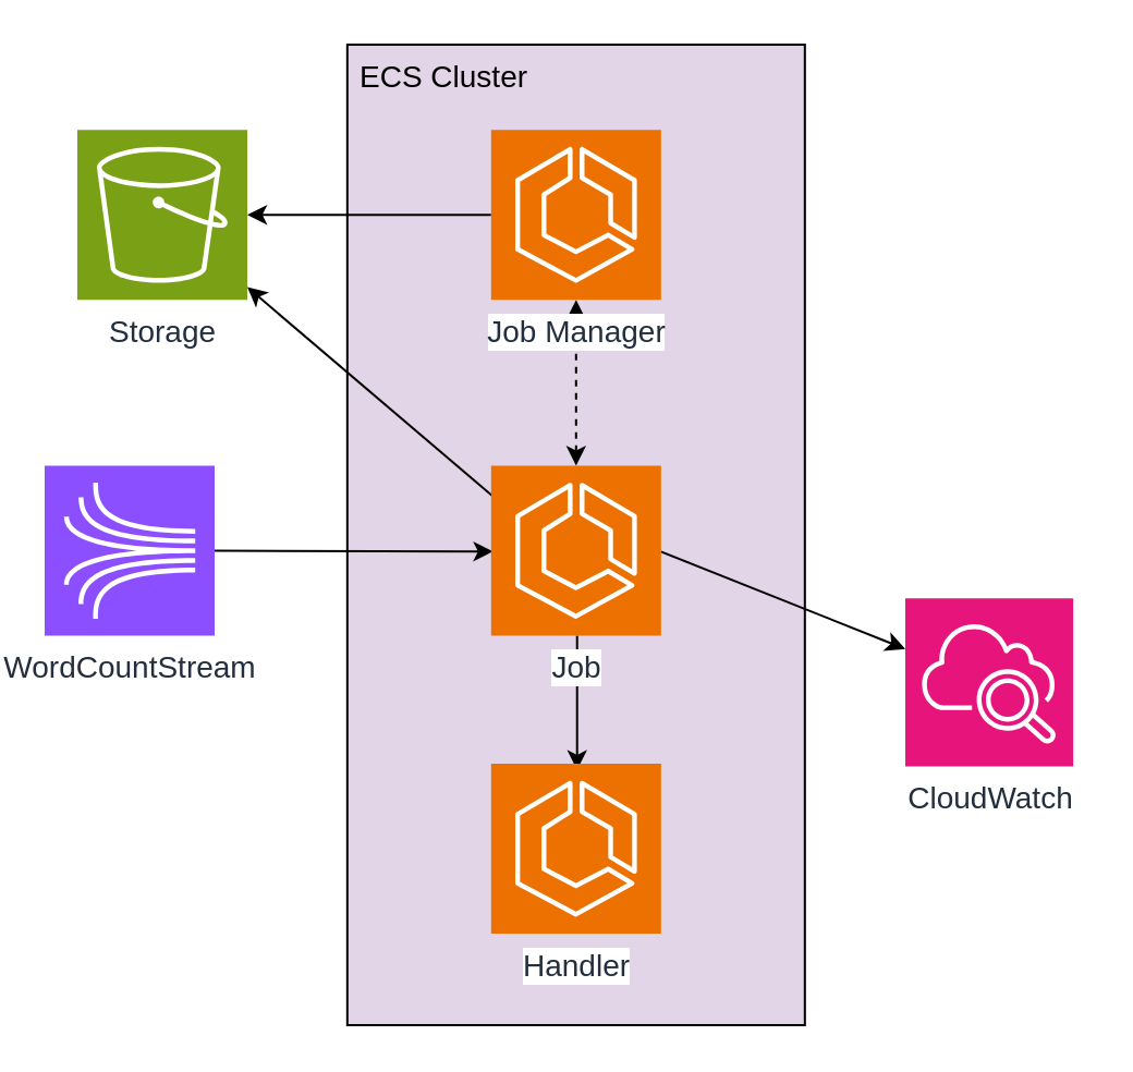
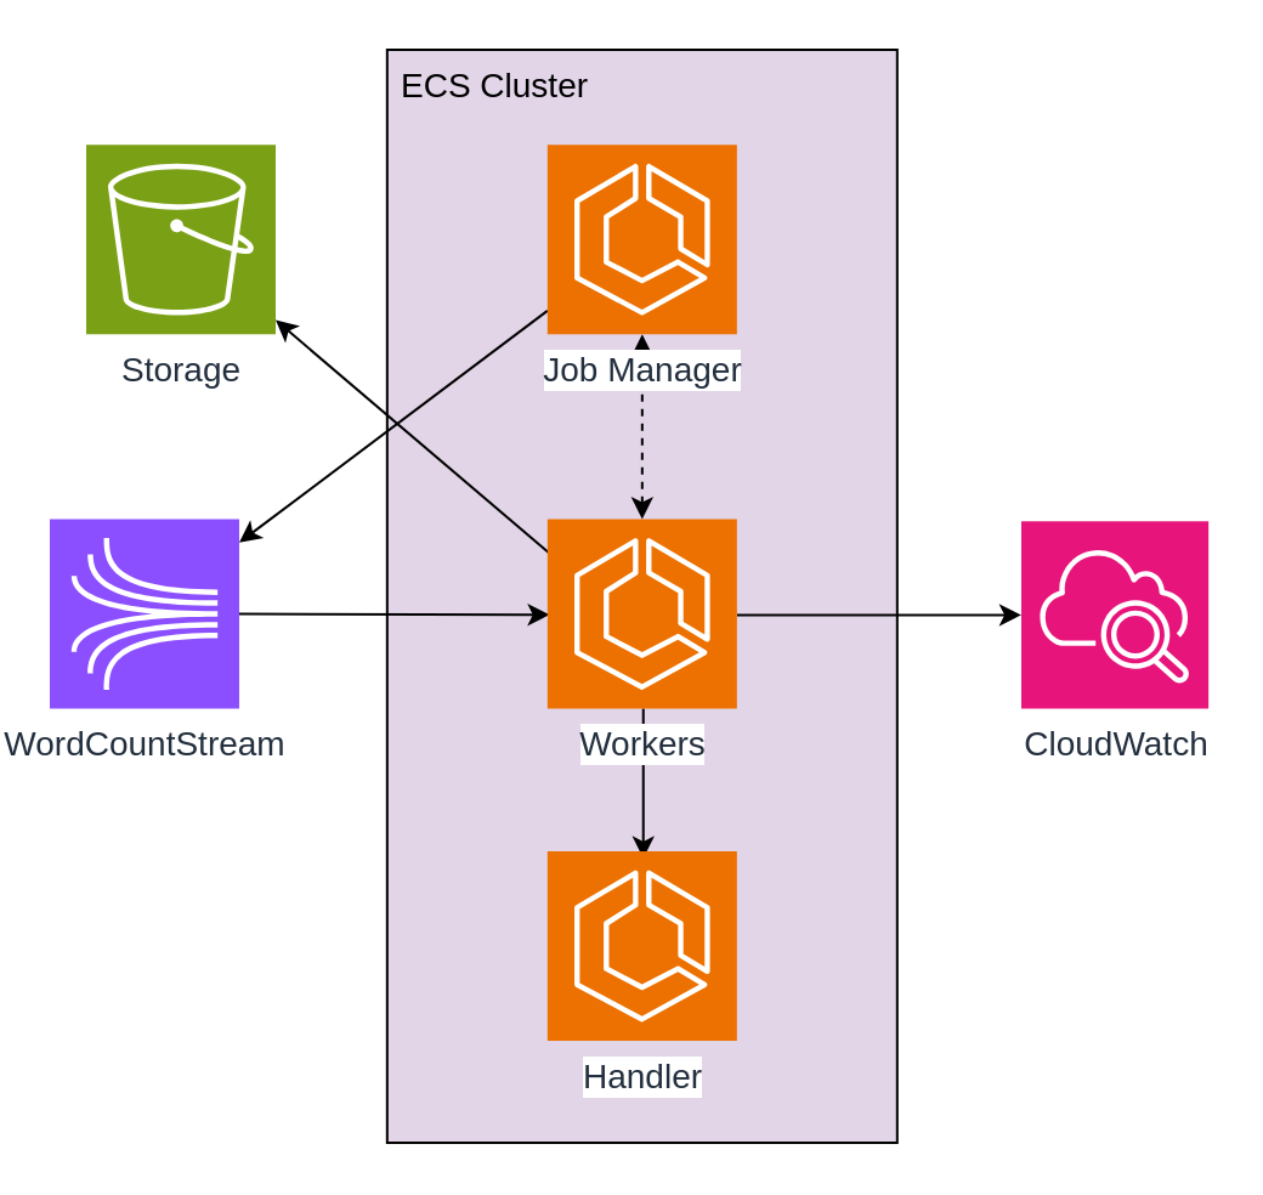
- <mxCell id="3" value="" style="edgeStyle=none;html=1;fontSize=14;" parent="1" source="16" target="11" edge="1"><mxGeometry relative="1" as="geometry"><mxPoint x="225.832" y="98.541" as="sourcePoint" /><mxPoint x="87.082" y="98.47" as="targetPoint" /></mxGeometry></mxCell>
+ <mxCell id="3" value="" style="edgeStyle=none;html=1;fontSize=14;" parent="1" source="16" target="12" edge="1"><mxGeometry relative="1" as="geometry"><mxPoint x="225.832" y="98.541" as="sourcePoint" /><mxPoint x="87.082" y="98.47" as="targetPoint" /></mxGeometry></mxCell>
- <mxCell id="14" value="Job" style="sketch=0;points=[[0,0,0],[0.25,0,0],[0.5,0,0],[0.75,0,0],[1,0,0],[0,1,0],[0.25,1,0],[0.5,1,0],[0.75,1,0],[1,1,0],[0,0.25,0],[0,0.5,0],[0,0.75,0],[1,0.25,0],[1,0.5,0],[1,0.75,0]];outlineConnect=0;fontColor=#232F3E;fillColor=#ED7100;strokeColor=#ffffff;dashed=0;verticalLabelPosition=bottom;verticalAlign=top;align=center;html=1;fontSize=14;fontStyle=0;aspect=fixed;shape=mxgraph.aws4.resourceIcon;resIcon=mxgraph.aws4.ecs;labelBackgroundColor=#FFFFFF;" parent="1" vertex="1"><mxGeometry x="224.91" y="213.25" width="78" height="78" as="geometry" /></mxCell>
+ <mxCell id="14" value="Workers" style="sketch=0;points=[[0,0,0],[0.25,0,0],[0.5,0,0],[0.75,0,0],[1,0,0],[0,1,0],[0.25,1,0],[0.5,1,0],[0.75,1,0],[1,1,0],[0,0.25,0],[0,0.5,0],[0,0.75,0],[1,0.25,0],[1,0.5,0],[1,0.75,0]];outlineConnect=0;fontColor=#232F3E;fillColor=#ED7100;strokeColor=#ffffff;dashed=0;verticalLabelPosition=bottom;verticalAlign=top;align=center;html=1;fontSize=14;fontStyle=0;aspect=fixed;shape=mxgraph.aws4.resourceIcon;resIcon=mxgraph.aws4.ecs;labelBackgroundColor=#FFFFFF;" parent="1" vertex="1"><mxGeometry x="224.91" y="213.25" width="78" height="78" as="geometry" /></mxCell>
- <mxCell id="9" value="CloudWatch" style="sketch=0;points=[[0,0,0],[0.25,0,0],[0.5,0,0],[0.75,0,0],[1,0,0],[0,1,0],[0.25,1,0],[0.5,1,0],[0.75,1,0],[1,1,0],[0,0.25,0],[0,0.5,0],[0,0.75,0],[1,0.25,0],[1,0.5,0],[1,0.75,0]];points=[[0,0,0],[0.25,0,0],[0.5,0,0],[0.75,0,0],[1,0,0],[0,1,0],[0.25,1,0],[0.5,1,0],[0.75,1,0],[1,1,0],[0,0.25,0],[0,0.5,0],[0,0.75,0],[1,0.25,0],[1,0.5,0],[1,0.75,0]];outlineConnect=0;fontColor=#232F3E;fillColor=#E7157B;strokeColor=#ffffff;dashed=0;verticalLabelPosition=bottom;verticalAlign=top;align=center;html=1;fontSize=14;fontStyle=0;aspect=fixed;shape=mxgraph.aws4.resourceIcon;resIcon=mxgraph.aws4.cloudwatch_2;" parent="1" vertex="1"><mxGeometry x="414.997" y="274.167" width="77.082" height="77.082" as="geometry" /></mxCell>
+ <mxCell id="9" value="CloudWatch" style="sketch=0;points=[[0,0,0],[0.25,0,0],[0.5,0,0],[0.75,0,0],[1,0,0],[0,1,0],[0.25,1,0],[0.5,1,0],[0.75,1,0],[1,1,0],[0,0.25,0],[0,0.5,0],[0,0.75,0],[1,0.25,0],[1,0.5,0],[1,0.75,0]];points=[[0,0,0],[0.25,0,0],[0.5,0,0],[0.75,0,0],[1,0,0],[0,1,0],[0.25,1,0],[0.5,1,0],[0.75,1,0],[1,1,0],[0,0.25,0],[0,0.5,0],[0,0.75,0],[1,0.25,0],[1,0.5,0],[1,0.75,0]];outlineConnect=0;fontColor=#232F3E;fillColor=#E7157B;strokeColor=#ffffff;dashed=0;verticalLabelPosition=bottom;verticalAlign=top;align=center;html=1;fontSize=14;fontStyle=0;aspect=fixed;shape=mxgraph.aws4.resourceIcon;resIcon=mxgraph.aws4.cloudwatch_2;" parent="1" vertex="1"><mxGeometry x="419.997" y="214.167" width="77.082" height="77.082" as="geometry" /></mxCell>
